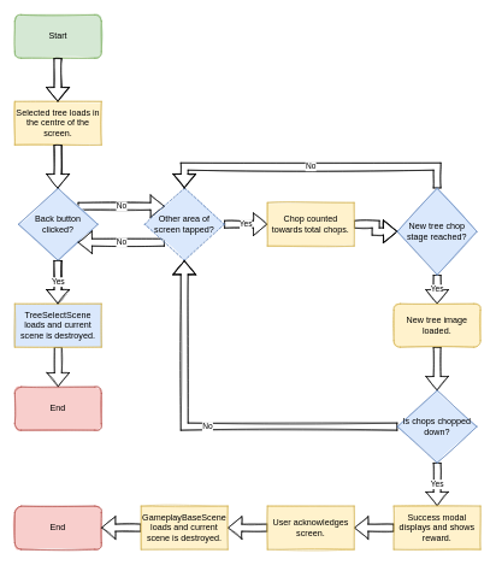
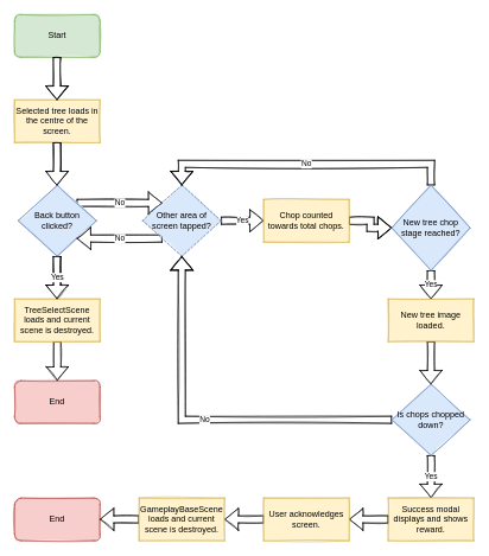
- <mxCell id="10" value="TreeSelectScene loads and current scene is destroyed." style="rounded=0;whiteSpace=wrap;html=1;sketch=1;fillStyle=solid;fillColor=#dae8fc;strokeColor=#d6b656;" parent="1" vertex="1"><mxGeometry x="20" y="420" width="120" height="60" as="geometry" /></mxCell>
+ <mxCell id="10" value="TreeSelectScene loads and current scene is destroyed." style="rounded=0;whiteSpace=wrap;html=1;sketch=1;fillStyle=solid;fillColor=#fff2cc;strokeColor=#d6b656;" parent="1" vertex="1"><mxGeometry x="20" y="420" width="120" height="60" as="geometry" /></mxCell>
- <mxCell id="25" value="New tree image loaded." style="whiteSpace=wrap;html=1;sketch=1;fillStyle=solid;fillColor=#fff2cc;strokeColor=#d6b656;rounded=1;" vertex="1" parent="1"><mxGeometry x="545" y="420" width="120" height="60" as="geometry" /></mxCell>
+ <mxCell id="25" value="New tree image loaded." style="rounded=0;whiteSpace=wrap;html=1;sketch=1;fillStyle=solid;fillColor=#fff2cc;strokeColor=#d6b656;" vertex="1" parent="1"><mxGeometry x="545" y="420" width="120" height="60" as="geometry" /></mxCell>
